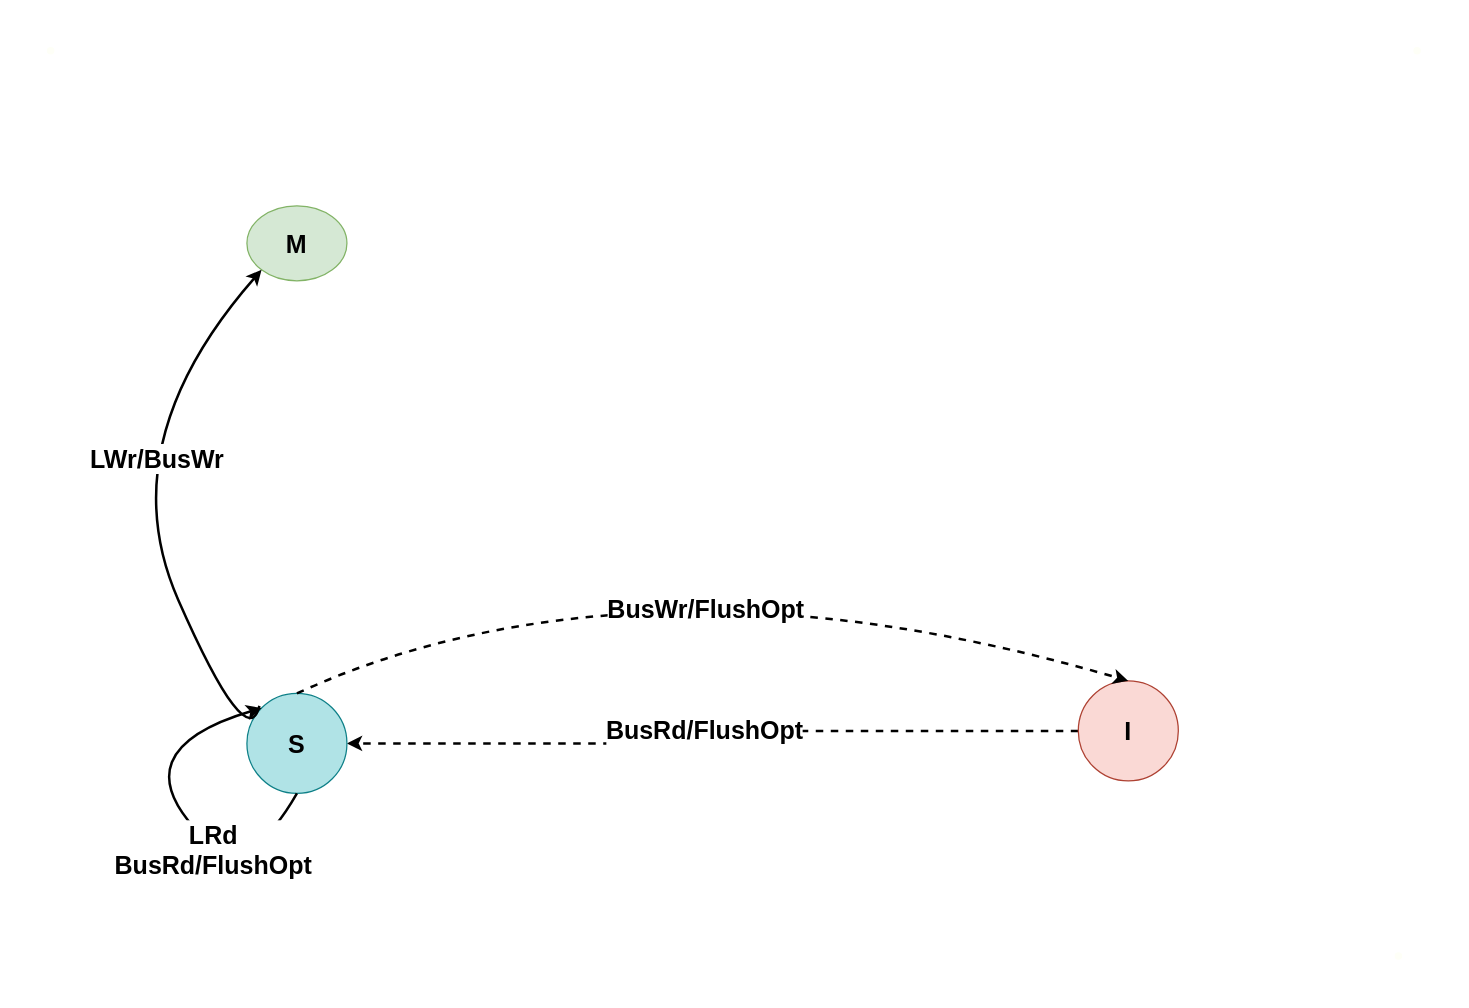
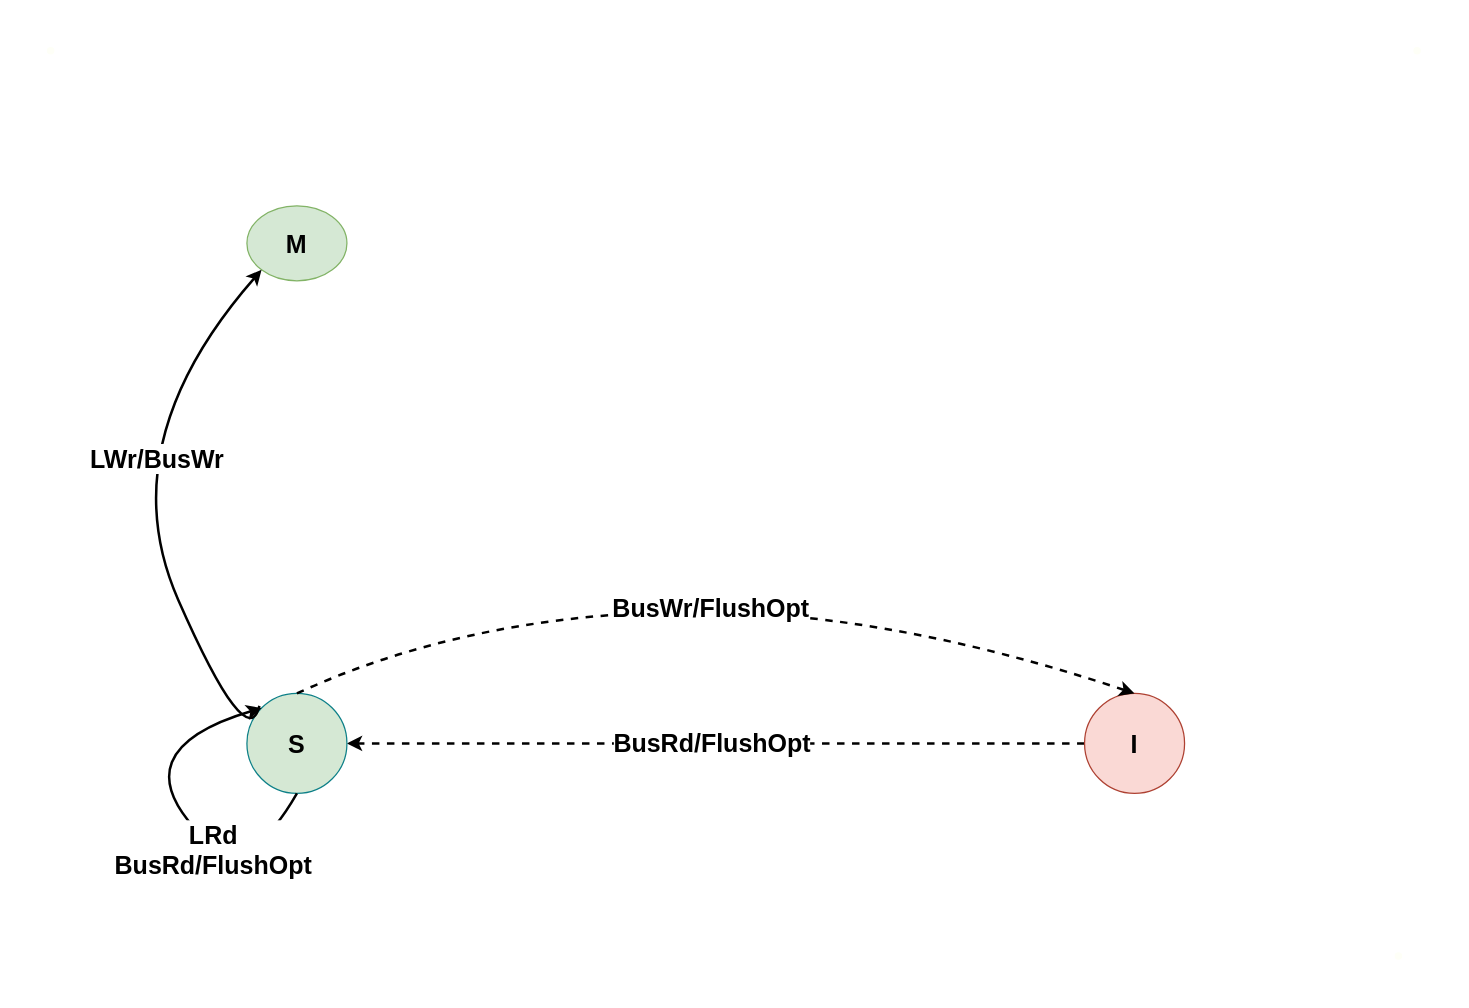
- <mxCell id="6" value="I" style="ellipse;whiteSpace=wrap;html=1;aspect=fixed;fontStyle=1;fontSize=20;fillColor=#fad9d5;strokeColor=#ae4132;" parent="1" vertex="1"><mxGeometry x="862" y="544" width="80" height="80" as="geometry" /></mxCell>
+ <mxCell id="6" value="I" style="ellipse;whiteSpace=wrap;html=1;aspect=fixed;fontStyle=1;fontSize=20;fillColor=#fad9d5;strokeColor=#ae4132;" parent="1" vertex="1"><mxGeometry x="867" y="554" width="80" height="80" as="geometry" /></mxCell>
- <mxCell id="5" value="S" style="ellipse;whiteSpace=wrap;html=1;aspect=fixed;fontStyle=1;fontSize=20;fillColor=#b0e3e6;strokeColor=#0e8088;" parent="1" vertex="1"><mxGeometry x="197" y="554" width="80" height="80" as="geometry" /></mxCell>
+ <mxCell id="5" value="S" style="ellipse;whiteSpace=wrap;html=1;aspect=fixed;fontStyle=1;fontSize=20;fillColor=#d5e8d4;strokeColor=#0e8088;" parent="1" vertex="1"><mxGeometry x="197" y="554" width="80" height="80" as="geometry" /></mxCell>
